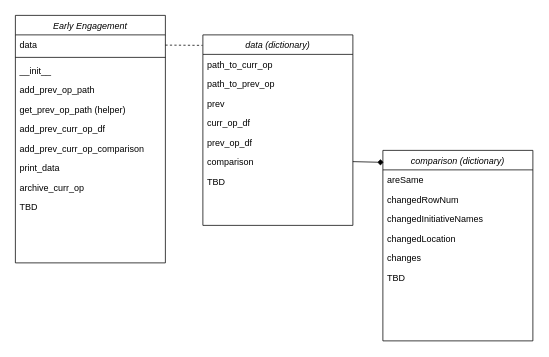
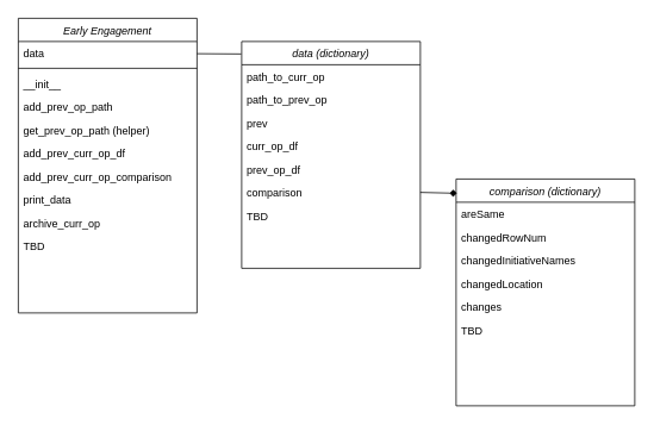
- <mxCell id="13" value="" style="endArrow=none;html=1;rounded=0;entryX=-0.002;entryY=0.055;entryDx=0;entryDy=0;entryPerimeter=0;dashed=1;" edge="1" parent="1" source="3" target="14"><mxGeometry width="50" height="50" relative="1" as="geometry"><mxPoint x="320" y="150" as="sourcePoint" /><mxPoint x="270" y="60" as="targetPoint" /></mxGeometry></mxCell>
+ <mxCell id="13" value="" style="endArrow=none;html=1;rounded=0;entryX=-0.002;entryY=0.055;entryDx=0;entryDy=0;entryPerimeter=0;" edge="1" parent="1" source="3" target="14"><mxGeometry width="50" height="50" relative="1" as="geometry"><mxPoint x="320" y="150" as="sourcePoint" /><mxPoint x="270" y="60" as="targetPoint" /></mxGeometry></mxCell>
